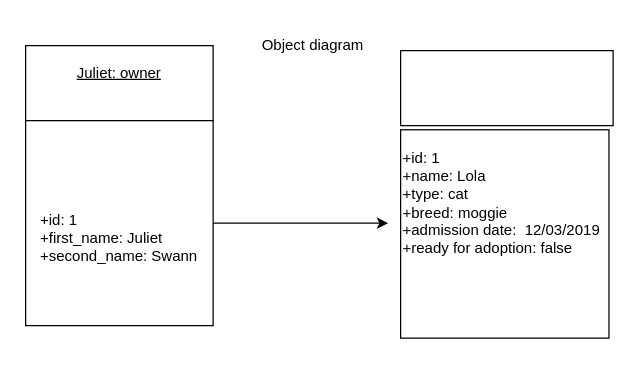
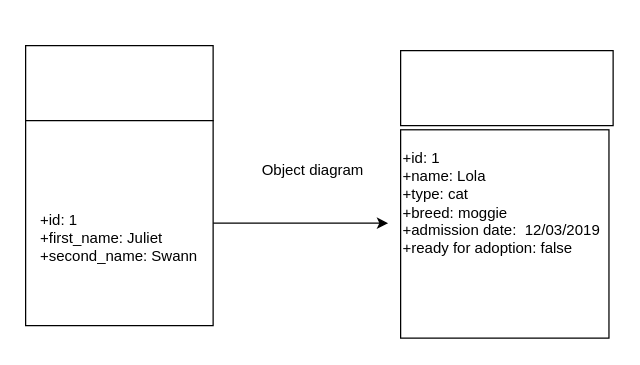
- <mxCell id="13" value="Object diagram" style="text;html=1;strokeColor=none;fillColor=none;align=center;verticalAlign=middle;whiteSpace=wrap;rounded=0;" vertex="1" parent="1"><mxGeometry x="200" y="26" width="100" height="20" as="geometry" /></mxCell>
+ <mxCell id="13" value="Object diagram" style="text;html=1;strokeColor=none;fillColor=none;align=center;verticalAlign=middle;whiteSpace=wrap;rounded=0;" vertex="1" parent="1"><mxGeometry x="200" y="126" width="100" height="20" as="geometry" /></mxCell>
- <mxCell id="9" value="&lt;u&gt;Juliet: owner&lt;/u&gt;" style="text;html=1;strokeColor=none;fillColor=none;align=center;verticalAlign=middle;whiteSpace=wrap;rounded=0;" vertex="1" parent="1"><mxGeometry x="20" y="36" width="150" height="44" as="geometry" /></mxCell>
